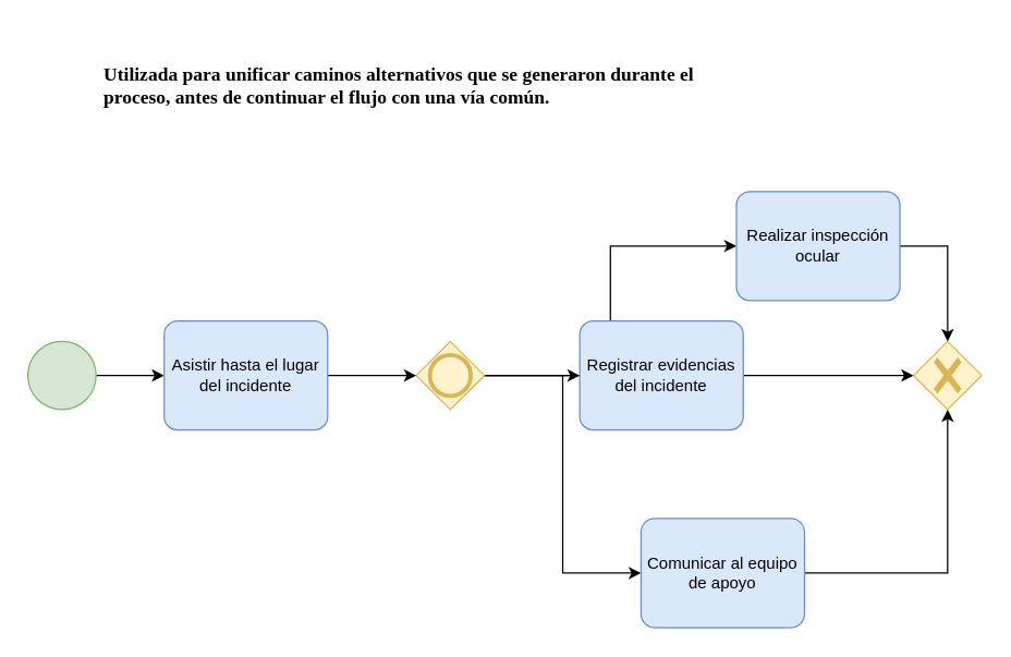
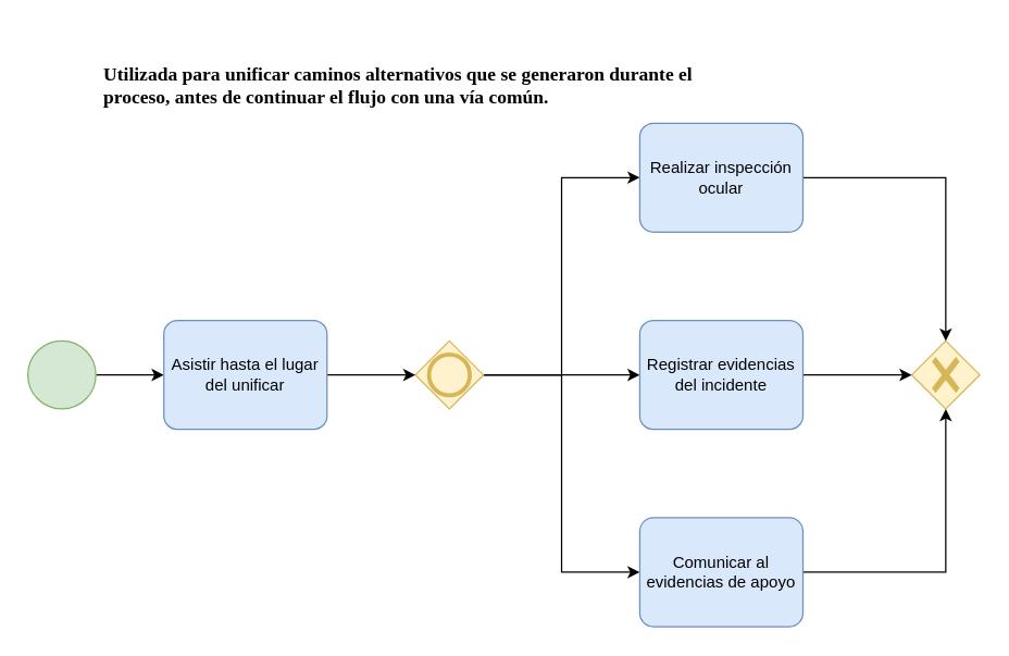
- <mxCell id="10" value="Realizar inspección ocular" style="points=[[0.25,0,0],[0.5,0,0],[0.75,0,0],[1,0.25,0],[1,0.5,0],[1,0.75,0],[0.75,1,0],[0.5,1,0],[0.25,1,0],[0,0.75,0],[0,0.5,0],[0,0.25,0]];shape=mxgraph.bpmn.task;whiteSpace=wrap;rectStyle=rounded;size=10;html=1;taskMarker=abstract;fillColor=#dae8fc;strokeColor=#6c8ebf;" vertex="1" parent="1"><mxGeometry x="540" y="140" width="120" height="80" as="geometry" /></mxCell>
+ <mxCell id="10" value="Realizar inspección ocular" style="points=[[0.25,0,0],[0.5,0,0],[0.75,0,0],[1,0.25,0],[1,0.5,0],[1,0.75,0],[0.75,1,0],[0.5,1,0],[0.25,1,0],[0,0.75,0],[0,0.5,0],[0,0.25,0]];shape=mxgraph.bpmn.task;whiteSpace=wrap;rectStyle=rounded;size=10;html=1;taskMarker=abstract;fillColor=#dae8fc;strokeColor=#6c8ebf;" vertex="1" parent="1"><mxGeometry x="470" y="90" width="120" height="80" as="geometry" /></mxCell>
- <mxCell id="14" value="Asistir hasta el lugar del incidente" style="points=[[0.25,0,0],[0.5,0,0],[0.75,0,0],[1,0.25,0],[1,0.5,0],[1,0.75,0],[0.75,1,0],[0.5,1,0],[0.25,1,0],[0,0.75,0],[0,0.5,0],[0,0.25,0]];shape=mxgraph.bpmn.task;whiteSpace=wrap;rectStyle=rounded;size=10;html=1;taskMarker=abstract;fillColor=#dae8fc;strokeColor=#6c8ebf;" vertex="1" parent="1"><mxGeometry x="120" y="235" width="120" height="80" as="geometry" /></mxCell>
+ <mxCell id="14" value="Asistir hasta el lugar del unificar" style="points=[[0.25,0,0],[0.5,0,0],[0.75,0,0],[1,0.25,0],[1,0.5,0],[1,0.75,0],[0.75,1,0],[0.5,1,0],[0.25,1,0],[0,0.75,0],[0,0.5,0],[0,0.25,0]];shape=mxgraph.bpmn.task;whiteSpace=wrap;rectStyle=rounded;size=10;html=1;taskMarker=abstract;fillColor=#dae8fc;strokeColor=#6c8ebf;" vertex="1" parent="1"><mxGeometry x="120" y="235" width="120" height="80" as="geometry" /></mxCell>
- <mxCell id="16" value="Registrar evidencias del incidente" style="points=[[0.25,0,0],[0.5,0,0],[0.75,0,0],[1,0.25,0],[1,0.5,0],[1,0.75,0],[0.75,1,0],[0.5,1,0],[0.25,1,0],[0,0.75,0],[0,0.5,0],[0,0.25,0]];shape=mxgraph.bpmn.task;whiteSpace=wrap;rectStyle=rounded;size=10;html=1;taskMarker=abstract;fillColor=#dae8fc;strokeColor=#6c8ebf;" vertex="1" parent="1"><mxGeometry x="425" y="235" width="120" height="80" as="geometry" /></mxCell>
+ <mxCell id="16" value="Registrar evidencias del incidente" style="points=[[0.25,0,0],[0.5,0,0],[0.75,0,0],[1,0.25,0],[1,0.5,0],[1,0.75,0],[0.75,1,0],[0.5,1,0],[0.25,1,0],[0,0.75,0],[0,0.5,0],[0,0.25,0]];shape=mxgraph.bpmn.task;whiteSpace=wrap;rectStyle=rounded;size=10;html=1;taskMarker=abstract;fillColor=#dae8fc;strokeColor=#6c8ebf;" vertex="1" parent="1"><mxGeometry x="470" y="235" width="120" height="80" as="geometry" /></mxCell>
- <mxCell id="12" value="Comunicar al equipo de apoyo" style="points=[[0.25,0,0],[0.5,0,0],[0.75,0,0],[1,0.25,0],[1,0.5,0],[1,0.75,0],[0.75,1,0],[0.5,1,0],[0.25,1,0],[0,0.75,0],[0,0.5,0],[0,0.25,0]];shape=mxgraph.bpmn.task;whiteSpace=wrap;rectStyle=rounded;size=10;html=1;taskMarker=abstract;fillColor=#dae8fc;strokeColor=#6c8ebf;" vertex="1" parent="1"><mxGeometry x="470" y="380" width="120" height="80" as="geometry" /></mxCell>
+ <mxCell id="12" value="Comunicar al evidencias de apoyo" style="points=[[0.25,0,0],[0.5,0,0],[0.75,0,0],[1,0.25,0],[1,0.5,0],[1,0.75,0],[0.75,1,0],[0.5,1,0],[0.25,1,0],[0,0.75,0],[0,0.5,0],[0,0.25,0]];shape=mxgraph.bpmn.task;whiteSpace=wrap;rectStyle=rounded;size=10;html=1;taskMarker=abstract;fillColor=#dae8fc;strokeColor=#6c8ebf;" vertex="1" parent="1"><mxGeometry x="470" y="380" width="120" height="80" as="geometry" /></mxCell>
